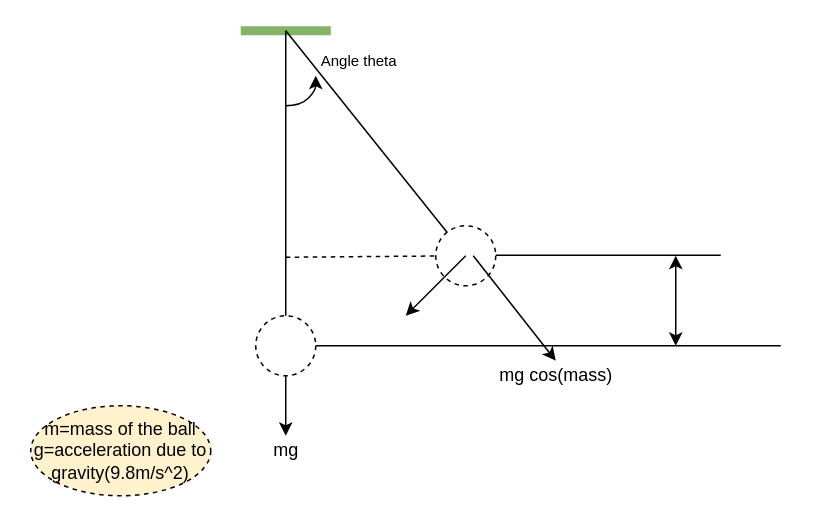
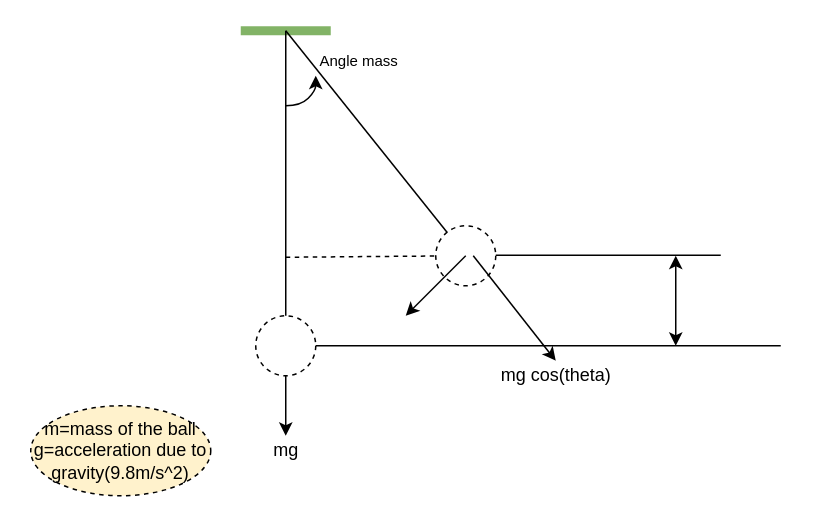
- <mxCell id="7" value="&lt;font size=&quot;1&quot;&gt;Angle theta&amp;nbsp;&lt;/font&gt;" style="text;html=1;align=center;verticalAlign=middle;resizable=0;points=[];autosize=1;strokeColor=none;fillColor=none;" vertex="1" parent="1"><mxGeometry x="205" y="30" width="70" height="20" as="geometry" /></mxCell>
+ <mxCell id="7" value="&lt;font size=&quot;1&quot;&gt;Angle mass&amp;nbsp;&lt;/font&gt;" style="text;html=1;align=center;verticalAlign=middle;resizable=0;points=[];autosize=1;strokeColor=none;fillColor=none;" vertex="1" parent="1"><mxGeometry x="205" y="30" width="70" height="20" as="geometry" /></mxCell>
- <mxCell id="19" value="mg cos(mass)" style="text;html=1;align=center;verticalAlign=middle;resizable=0;points=[];autosize=1;strokeColor=none;fillColor=none;" vertex="1" parent="1"><mxGeometry x="325" y="240" width="90" height="20" as="geometry" /></mxCell>
+ <mxCell id="19" value="mg cos(theta)" style="text;html=1;align=center;verticalAlign=middle;resizable=0;points=[];autosize=1;strokeColor=none;fillColor=none;" vertex="1" parent="1"><mxGeometry x="325" y="240" width="90" height="20" as="geometry" /></mxCell>
